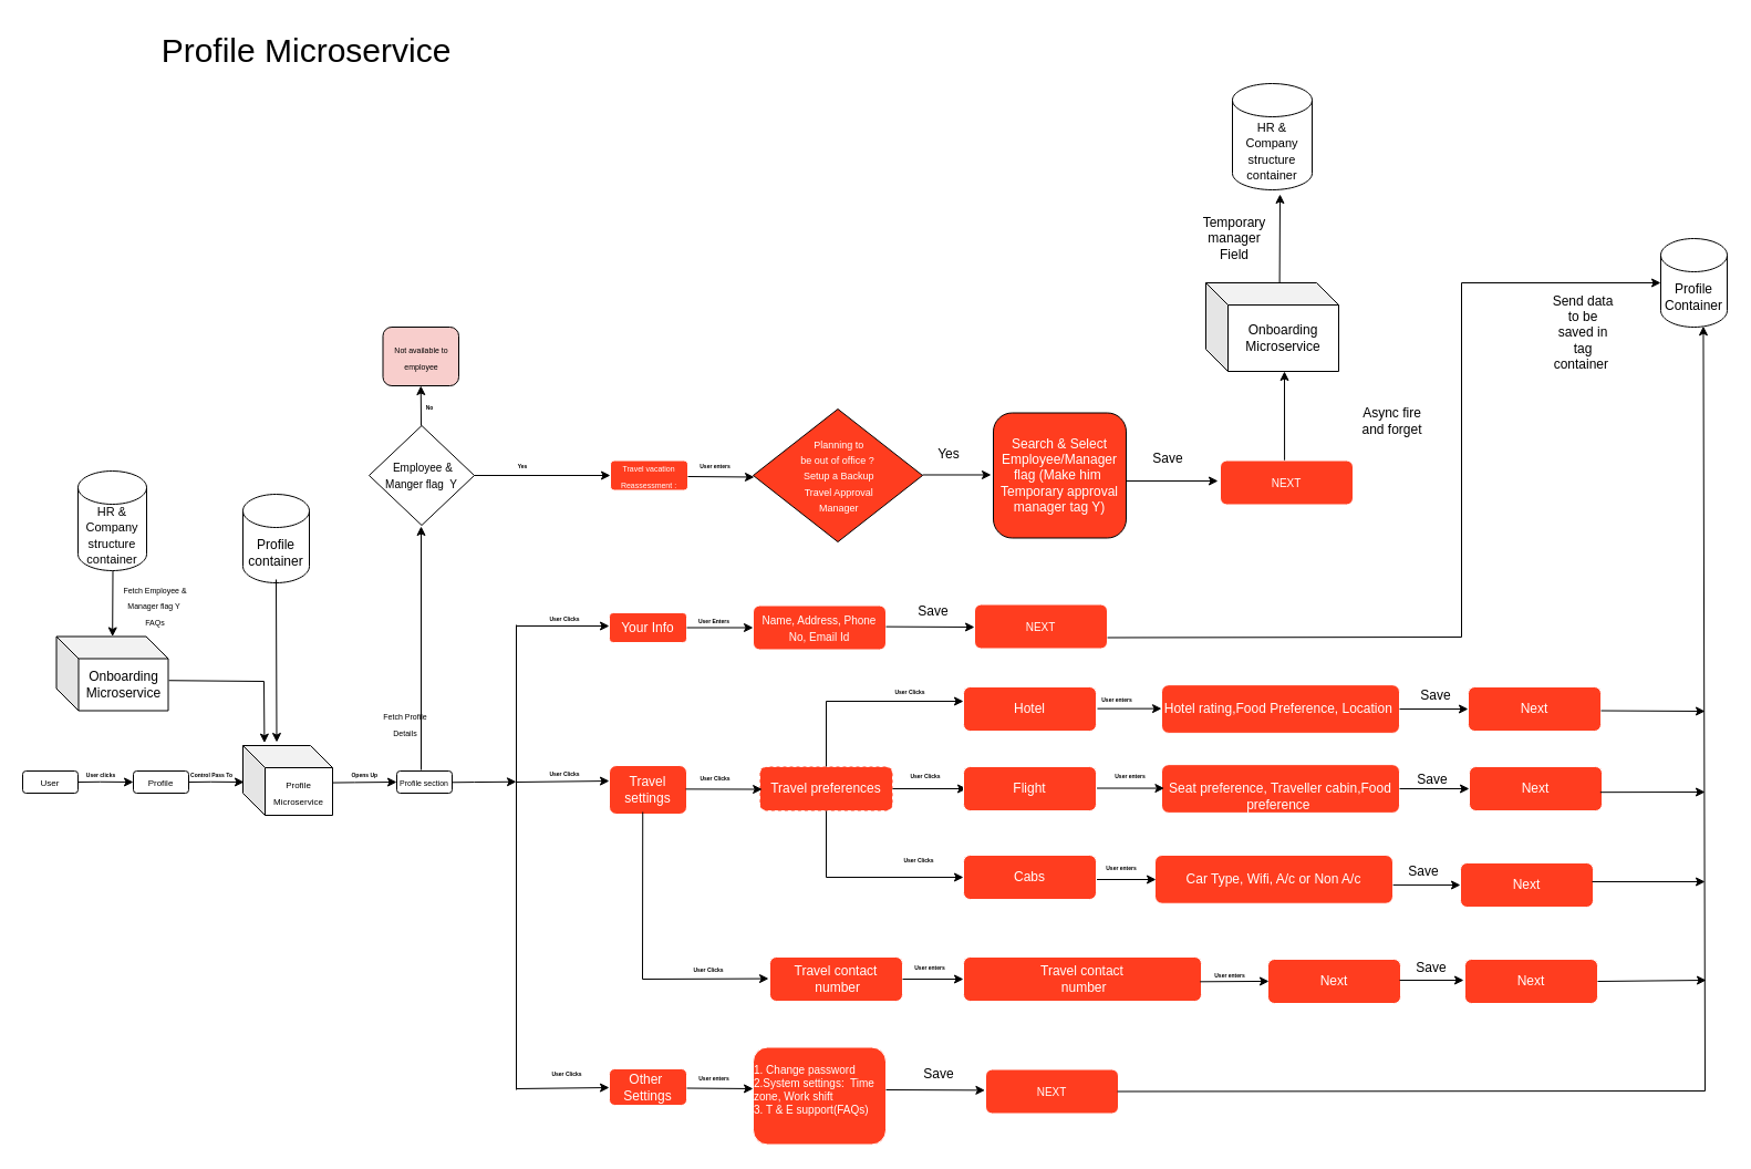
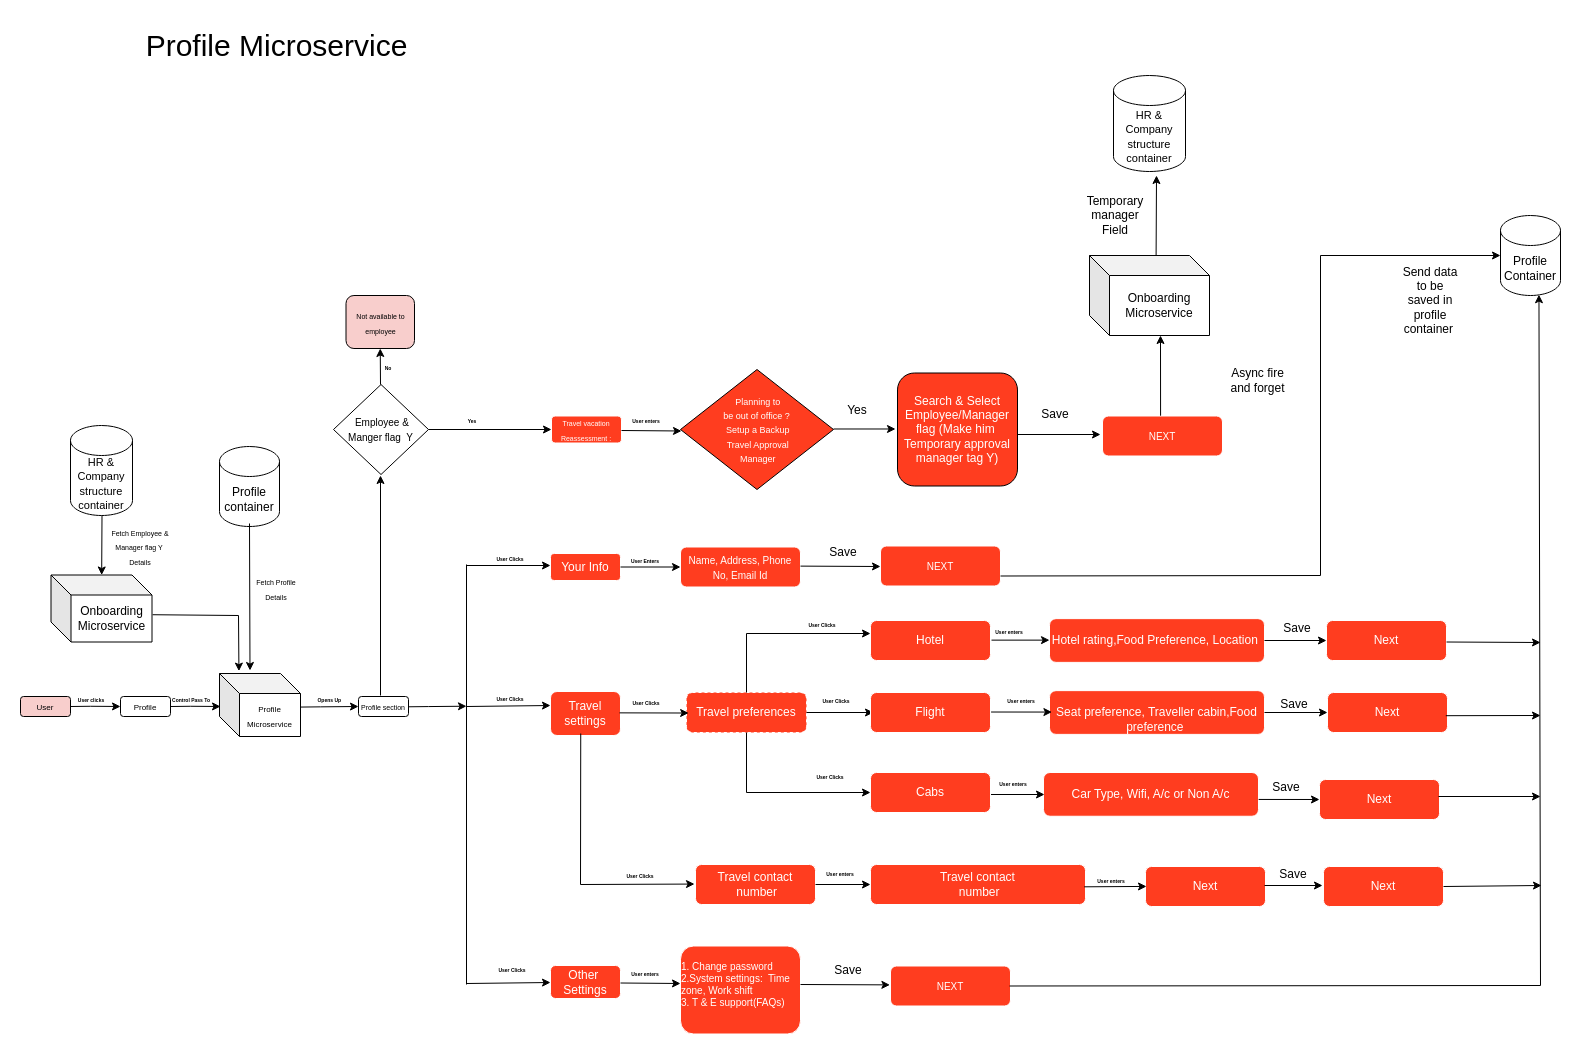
- <mxCell id="55" value="Send data to be saved in tag container&amp;nbsp;" style="text;html=1;strokeColor=none;fillColor=none;align=center;verticalAlign=middle;whiteSpace=wrap;rounded=0;" parent="1" vertex="1"><mxGeometry x="1400" y="285" width="60" height="30" as="geometry" /></mxCell>
+ <mxCell id="55" value="Send data to be saved in profile container&amp;nbsp;" style="text;html=1;strokeColor=none;fillColor=none;align=center;verticalAlign=middle;whiteSpace=wrap;rounded=0;" parent="1" vertex="1"><mxGeometry x="1400" y="285" width="60" height="30" as="geometry" /></mxCell>
- <mxCell id="76" value="&lt;font style=&quot;font-size: 7px;&quot;&gt;Fetch Employee &amp;amp; Manager flag Y&amp;nbsp; FAQs&lt;/font&gt;" style="text;html=1;strokeColor=none;fillColor=none;align=center;verticalAlign=middle;whiteSpace=wrap;rounded=0;" parent="1" vertex="1"><mxGeometry x="110" y="532" width="60" height="27.5" as="geometry" /></mxCell>
+ <mxCell id="76" value="&lt;font style=&quot;font-size: 7px;&quot;&gt;Fetch Employee &amp;amp; Manager flag Y&amp;nbsp; Details&lt;/font&gt;" style="text;html=1;strokeColor=none;fillColor=none;align=center;verticalAlign=middle;whiteSpace=wrap;rounded=0;" parent="1" vertex="1"><mxGeometry x="110" y="532" width="60" height="27.5" as="geometry" /></mxCell>
- <mxCell id="35" value="&lt;font style=&quot;font-size: 7px;&quot;&gt;Fetch Profile Details&lt;/font&gt;" style="text;html=1;strokeColor=none;fillColor=none;align=center;verticalAlign=middle;whiteSpace=wrap;rounded=0;" parent="1" vertex="1"><mxGeometry x="336" y="639.5" width="60" height="27.5" as="geometry" /></mxCell>
+ <mxCell id="35" value="&lt;font style=&quot;font-size: 7px;&quot;&gt;Fetch Profile Details&lt;/font&gt;" style="text;html=1;strokeColor=none;fillColor=none;align=center;verticalAlign=middle;whiteSpace=wrap;rounded=0;" parent="1" vertex="1"><mxGeometry x="246" y="574.5" width="60" height="27.5" as="geometry" /></mxCell>
- <mxCell id="2" value="&lt;div style=&quot;&quot;&gt;&lt;span style=&quot;font-size: 8px; background-color: initial;&quot;&gt;User&lt;/span&gt;&lt;/div&gt;" style="rounded=1;whiteSpace=wrap;html=1;align=center;" parent="1" vertex="1"><mxGeometry x="20" y="696" width="50" height="20" as="geometry" /></mxCell>
+ <mxCell id="2" value="&lt;div style=&quot;&quot;&gt;&lt;span style=&quot;font-size: 8px; background-color: initial;&quot;&gt;User&lt;/span&gt;&lt;/div&gt;" style="rounded=1;whiteSpace=wrap;html=1;align=center;fillColor=#f8cecc;" parent="1" vertex="1"><mxGeometry x="20" y="696" width="50" height="20" as="geometry" /></mxCell>
